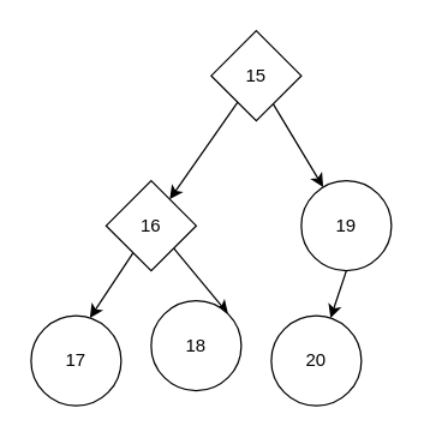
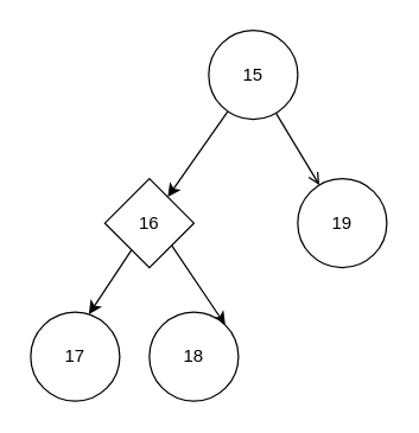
- <mxCell id="4" value="15" style="rhombus;whiteSpace=wrap;html=1;aspect=fixed;" vertex="1" parent="1"><mxGeometry x="140" y="20" width="60" height="60" as="geometry" /></mxCell>
+ <mxCell id="4" value="15" style="ellipse;whiteSpace=wrap;html=1;aspect=fixed;" vertex="1" parent="1"><mxGeometry x="140" y="20" width="60" height="60" as="geometry" /></mxCell>
- <mxCell id="3" value="" style="edgeStyle=none;html=1;" edge="1" parent="1" source="4" target="9"><mxGeometry relative="1" as="geometry" /></mxCell>
+ <mxCell id="3" value="" style="edgeStyle=none;html=1;endArrow=open;" edge="1" parent="1" source="4" target="9"><mxGeometry relative="1" as="geometry" /></mxCell>
- <mxCell id="8" style="edgeStyle=none;html=1;exitX=0.5;exitY=1;exitDx=0;exitDy=0;" edge="1" parent="1" source="9" target="12"><mxGeometry relative="1" as="geometry" /></mxCell>
- <mxCell id="11" value="18" style="ellipse;whiteSpace=wrap;html=1;aspect=fixed;" vertex="1" parent="1"><mxGeometry x="100" y="200" width="60" height="60" as="geometry" /></mxCell>
+ <mxCell id="11" value="18" style="ellipse;whiteSpace=wrap;html=1;aspect=fixed;" vertex="1" parent="1"><mxGeometry x="100" y="210" width="60" height="60" as="geometry" /></mxCell>
- <mxCell id="12" value="20" style="ellipse;whiteSpace=wrap;html=1;aspect=fixed;" vertex="1" parent="1"><mxGeometry x="180" y="210" width="60" height="60" as="geometry" /></mxCell>
